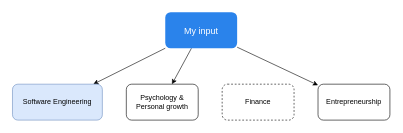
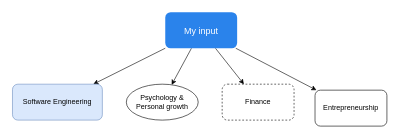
+ <mxCell id="4" style="edgeStyle=none;rounded=0;orthogonalLoop=1;jettySize=auto;html=1;" edge="1" parent="1" source="6" target="9"><mxGeometry relative="1" as="geometry" /></mxCell>
- <mxCell id="8" value="Psychology &amp;amp; Personal growth" style="rounded=1;whiteSpace=wrap;html=1;" vertex="1" parent="1"><mxGeometry x="210" y="140" width="120" height="60" as="geometry" /></mxCell>
+ <mxCell id="8" value="Psychology &amp;amp; Personal growth" style="ellipse;whiteSpace=wrap;html=1;" vertex="1" parent="1"><mxGeometry x="210" y="140" width="120" height="60" as="geometry" /></mxCell>
- <mxCell id="10" value="Entrepreneurship" style="rounded=1;whiteSpace=wrap;html=1;" vertex="1" parent="1"><mxGeometry x="530" y="140" width="120" height="60" as="geometry" /></mxCell>
+ <mxCell id="10" value="Entrepreneurship" style="rounded=1;whiteSpace=wrap;html=1;" vertex="1" parent="1"><mxGeometry x="525" y="150" width="120" height="60" as="geometry" /></mxCell>
